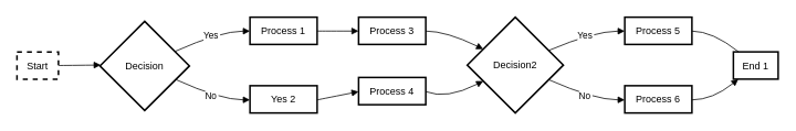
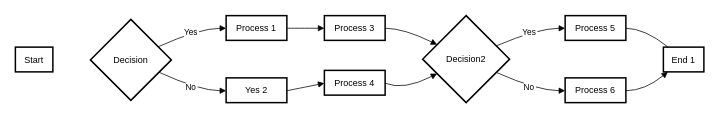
- <mxCell id="2" value="Start" style="whiteSpace=wrap;strokeWidth=2;dashed=1;" vertex="1" parent="1"><mxGeometry y="62" width="50" height="33" as="geometry" x="20" /></mxCell>
+ <mxCell id="2" value="Start" style="whiteSpace=wrap;strokeWidth=2;" vertex="1" parent="1"><mxGeometry y="62" width="50" height="33" as="geometry" x="20" /></mxCell>
- <mxCell id="12" value="" style="curved=1;startArrow=none;endArrow=block;exitX=1;exitY=0.5;entryX=0;entryY=0.49;" edge="1" parent="1" source="2" target="3"><mxGeometry relative="1" as="geometry"><Array as="points" /></mxGeometry></mxCell>
